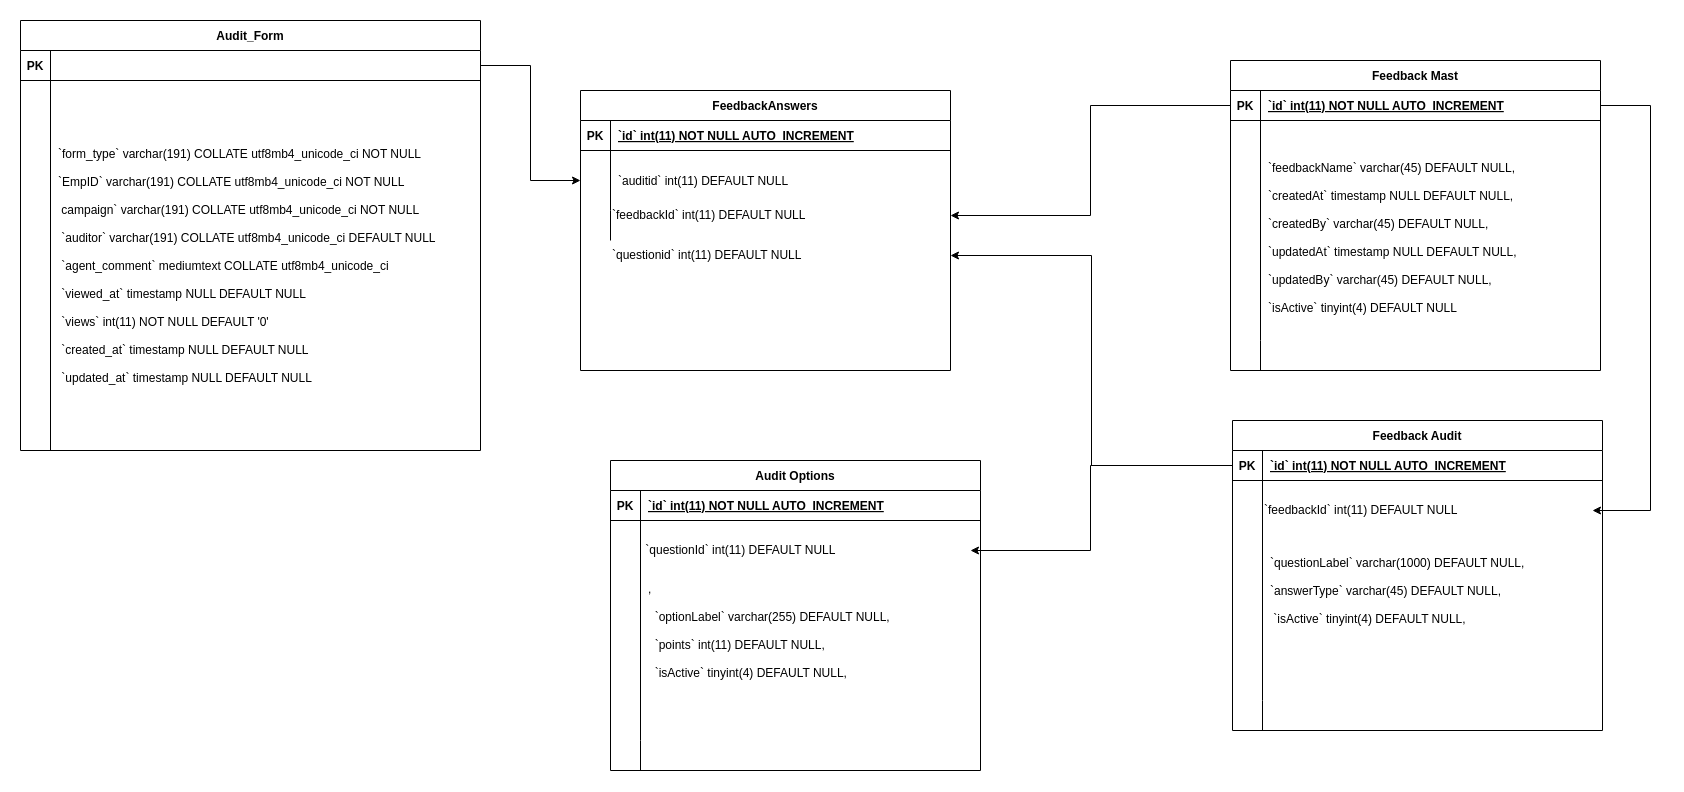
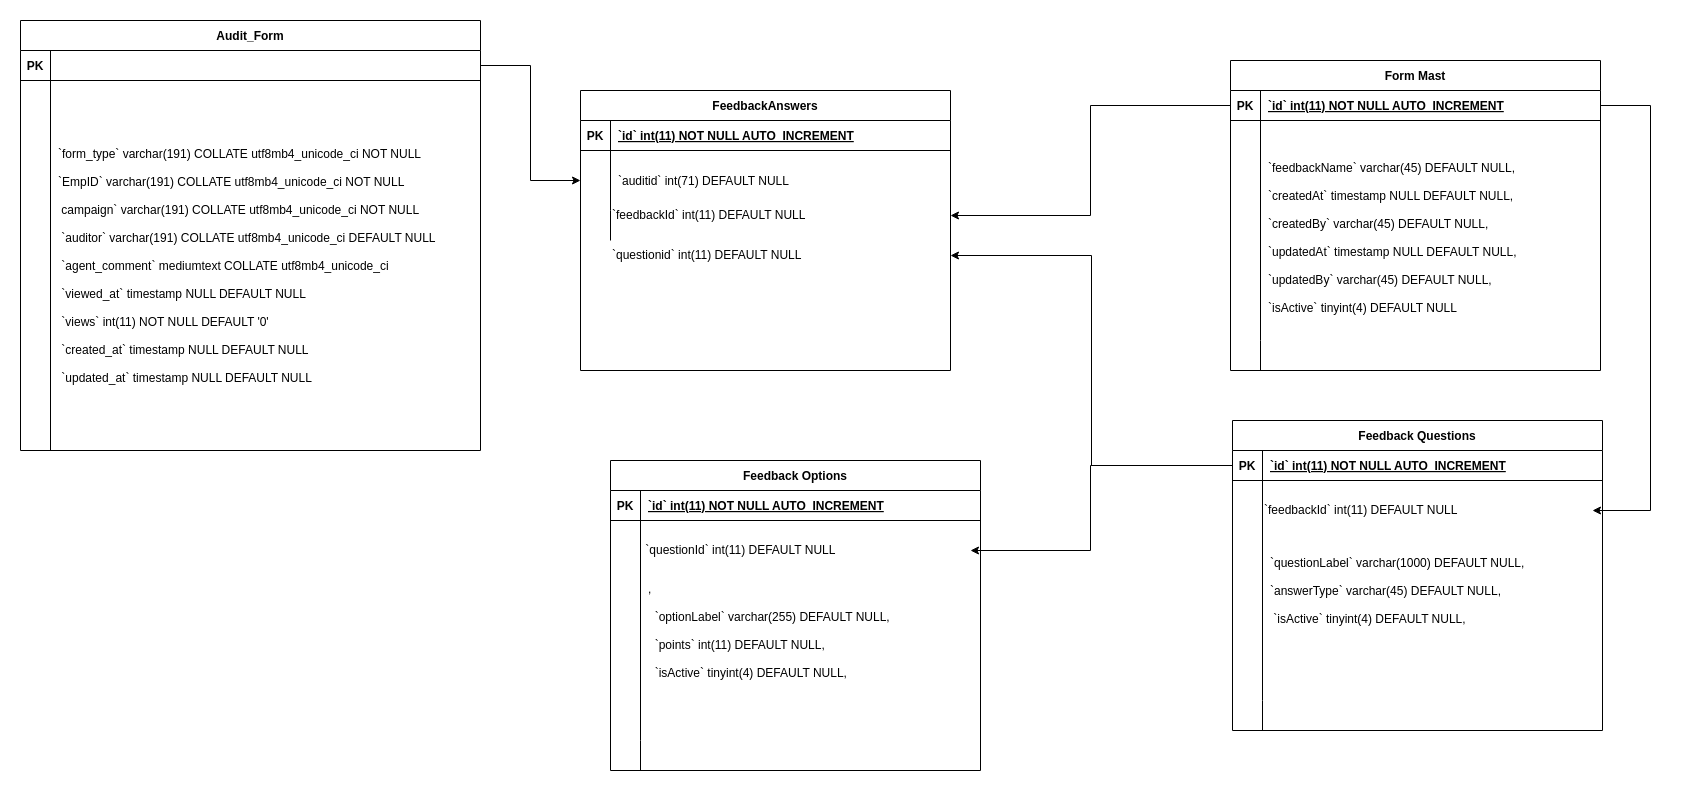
- <mxCell id="18" value="Feedback Mast" style="shape=table;startSize=30;container=1;collapsible=1;childLayout=tableLayout;fixedRows=1;rowLines=0;fontStyle=1;align=center;resizeLast=1;" vertex="1" parent="1"><mxGeometry x="1230" y="60" width="370" height="310" as="geometry" /></mxCell>
+ <mxCell id="18" value="Form Mast" style="shape=table;startSize=30;container=1;collapsible=1;childLayout=tableLayout;fixedRows=1;rowLines=0;fontStyle=1;align=center;resizeLast=1;" vertex="1" parent="1"><mxGeometry x="1230" y="60" width="370" height="310" as="geometry" /></mxCell>
- <mxCell id="8" value="`auditid` int(11) DEFAULT NULL" style="shape=partialRectangle;overflow=hidden;connectable=0;fillColor=none;top=0;left=0;bottom=0;right=0;align=left;spacingLeft=6;" parent="6" vertex="1"><mxGeometry x="30" width="340" height="60" as="geometry"><mxRectangle width="340" height="60" as="alternateBounds" /></mxGeometry></mxCell>
+ <mxCell id="8" value="`auditid` int(71) DEFAULT NULL" style="shape=partialRectangle;overflow=hidden;connectable=0;fillColor=none;top=0;left=0;bottom=0;right=0;align=left;spacingLeft=6;" parent="6" vertex="1"><mxGeometry x="30" width="340" height="60" as="geometry"><mxRectangle width="340" height="60" as="alternateBounds" /></mxGeometry></mxCell>
- <mxCell id="33" value="Feedback Audit" style="shape=table;startSize=30;container=1;collapsible=1;childLayout=tableLayout;fixedRows=1;rowLines=0;fontStyle=1;align=center;resizeLast=1;" vertex="1" parent="1"><mxGeometry x="1232" y="420" width="370" height="310" as="geometry" /></mxCell>
+ <mxCell id="33" value="Feedback Questions" style="shape=table;startSize=30;container=1;collapsible=1;childLayout=tableLayout;fixedRows=1;rowLines=0;fontStyle=1;align=center;resizeLast=1;" vertex="1" parent="1"><mxGeometry x="1232" y="420" width="370" height="310" as="geometry" /></mxCell>
- <mxCell id="46" value="Audit Options" style="shape=table;startSize=30;container=1;collapsible=1;childLayout=tableLayout;fixedRows=1;rowLines=0;fontStyle=1;align=center;resizeLast=1;" vertex="1" parent="1"><mxGeometry x="610" y="460" width="370" height="310" as="geometry" /></mxCell>
+ <mxCell id="46" value="Feedback Options" style="shape=table;startSize=30;container=1;collapsible=1;childLayout=tableLayout;fixedRows=1;rowLines=0;fontStyle=1;align=center;resizeLast=1;" vertex="1" parent="1"><mxGeometry x="610" y="460" width="370" height="310" as="geometry" /></mxCell>
